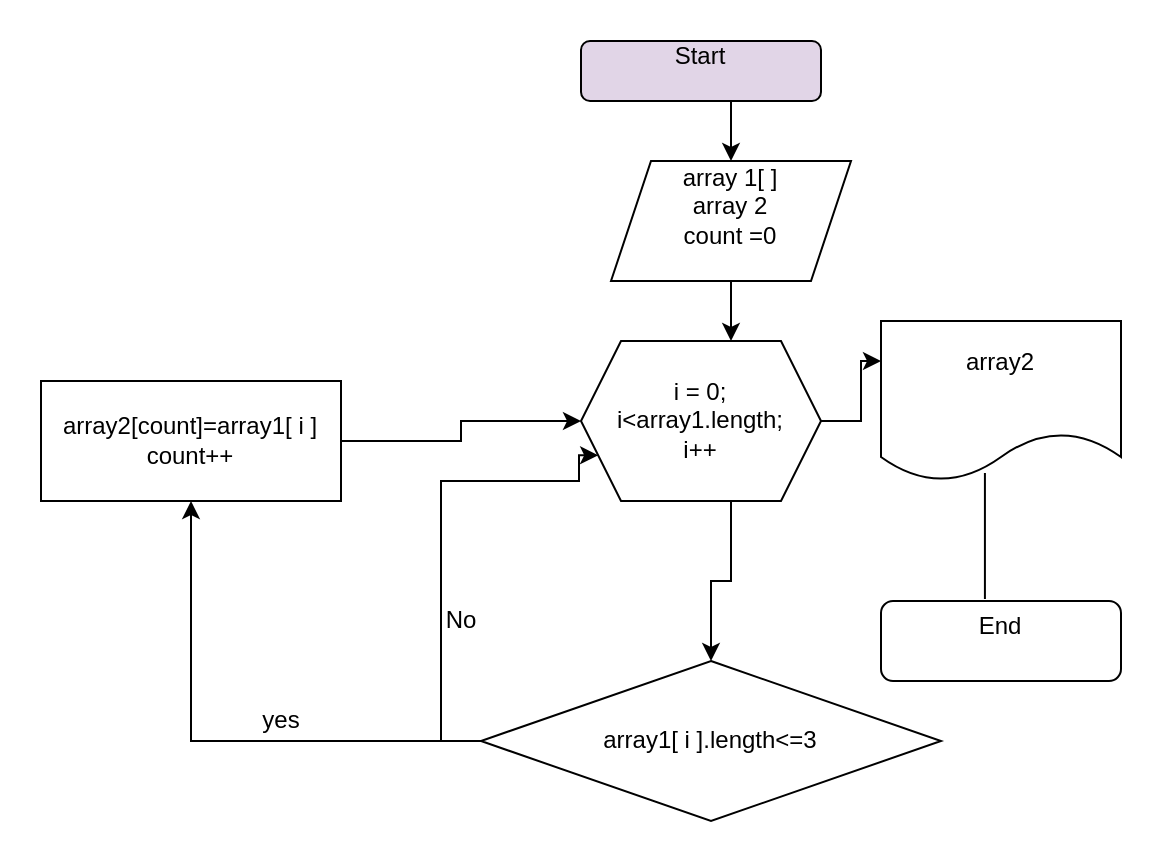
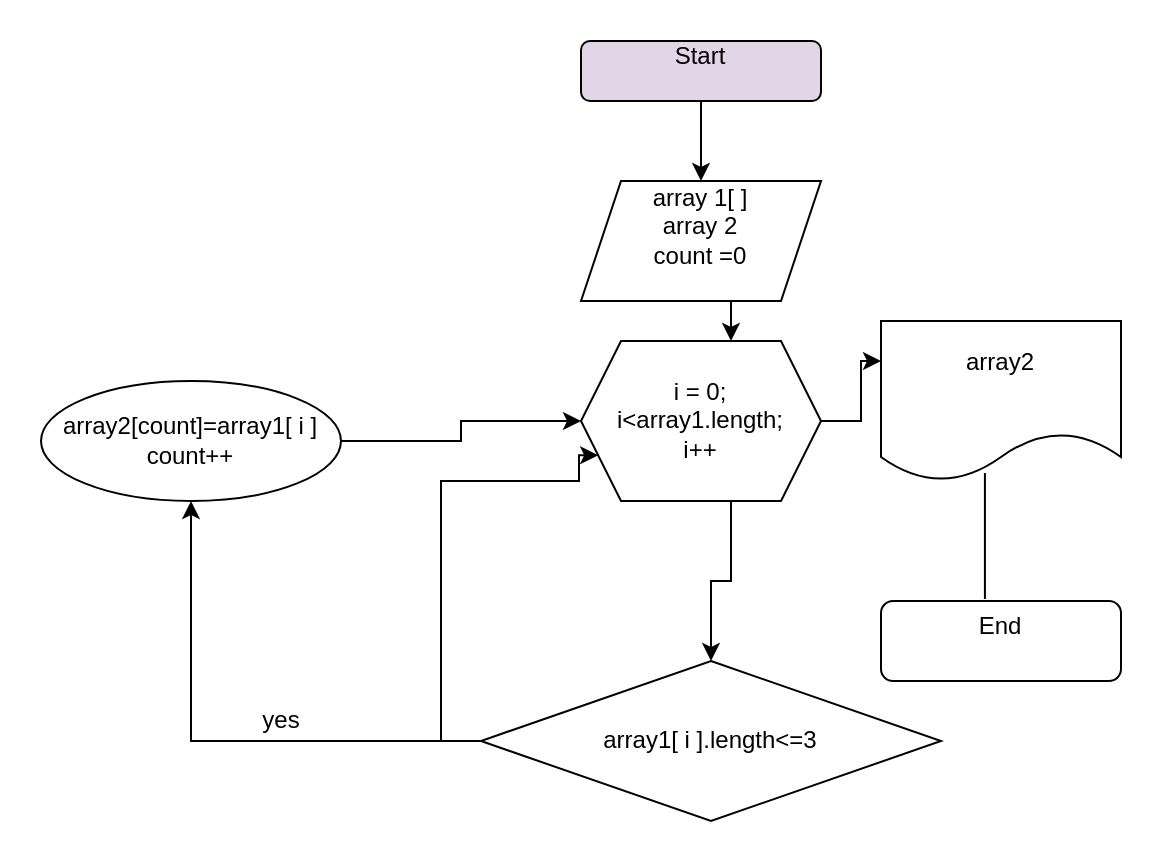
- <mxCell id="5" value="&lt;div&gt;array 1[ ]&lt;/div&gt;&lt;div&gt;array 2&lt;/div&gt;&lt;div&gt;count =0&lt;br&gt;&lt;/div&gt;&lt;div&gt;&lt;br&gt;&lt;/div&gt;" style="shape=parallelogram;perimeter=parallelogramPerimeter;whiteSpace=wrap;html=1;fixedSize=1;" vertex="1" parent="1"><mxGeometry x="305" y="80" width="120" height="60" as="geometry" /></mxCell>
+ <mxCell id="5" value="&lt;div&gt;array 1[ ]&lt;/div&gt;&lt;div&gt;array 2&lt;/div&gt;&lt;div&gt;count =0&lt;br&gt;&lt;/div&gt;&lt;div&gt;&lt;br&gt;&lt;/div&gt;" style="shape=parallelogram;perimeter=parallelogramPerimeter;whiteSpace=wrap;html=1;fixedSize=1;" vertex="1" parent="1"><mxGeometry x="290" y="90" width="120" height="60" as="geometry" /></mxCell>
- <mxCell id="13" value="&lt;div&gt;array2[count]=array1[ i ]&lt;/div&gt;&lt;div&gt;count++&lt;/div&gt;" style="rounded=0;whiteSpace=wrap;html=1;" vertex="1" parent="1"><mxGeometry x="20" y="190" width="150" height="60" as="geometry" /></mxCell>
+ <mxCell id="13" value="&lt;div&gt;array2[count]=array1[ i ]&lt;/div&gt;&lt;div&gt;count++&lt;/div&gt;" style="ellipse;whiteSpace=wrap;html=1;" vertex="1" parent="1"><mxGeometry x="20" y="190" width="150" height="60" as="geometry" /></mxCell>
- <mxCell id="15" value="No" style="text;html=1;align=center;verticalAlign=middle;resizable=0;points=[];autosize=1;strokeColor=none;fillColor=none;" vertex="1" parent="1"><mxGeometry x="210" y="295" width="40" height="30" as="geometry" /></mxCell>
